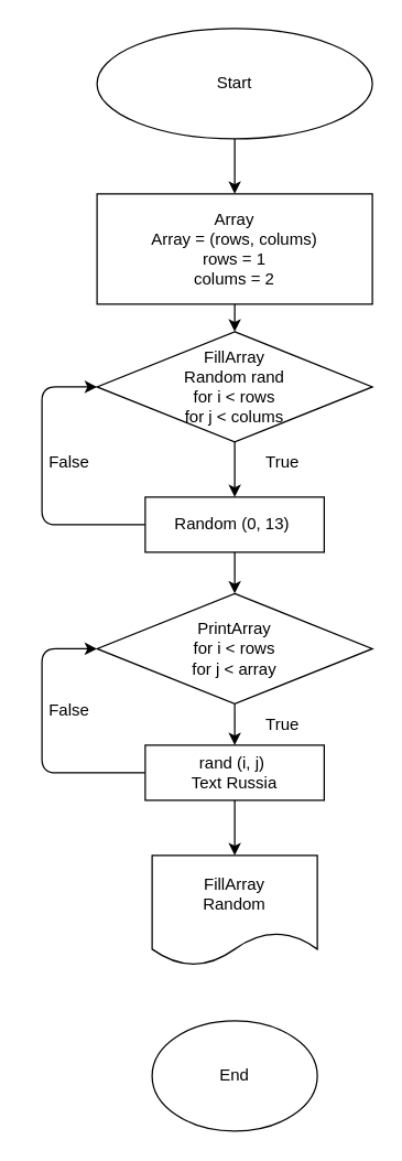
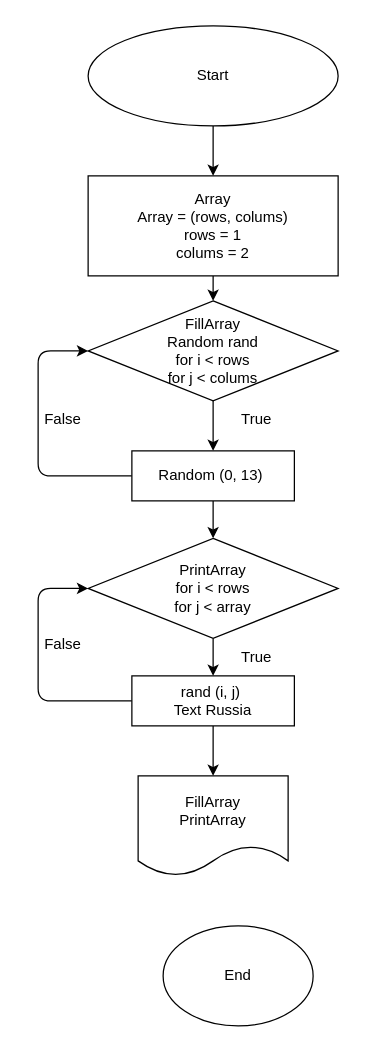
- <mxCell id="20" value="FillArray&lt;br&gt;Random" style="shape=document;whiteSpace=wrap;html=1;boundedLbl=1;" vertex="1" parent="1"><mxGeometry x="110" y="620" width="120" height="80" as="geometry" /></mxCell>
+ <mxCell id="20" value="FillArray&lt;br&gt;PrintArray" style="shape=document;whiteSpace=wrap;html=1;boundedLbl=1;" vertex="1" parent="1"><mxGeometry x="110" y="620" width="120" height="80" as="geometry" /></mxCell>
- <mxCell id="21" value="End" style="ellipse;whiteSpace=wrap;html=1;" vertex="1" parent="1"><mxGeometry x="110" y="740" width="120" height="80" as="geometry" /></mxCell>
+ <mxCell id="21" value="End" style="ellipse;whiteSpace=wrap;html=1;" vertex="1" parent="1"><mxGeometry x="130" y="740" width="120" height="80" as="geometry" /></mxCell>
